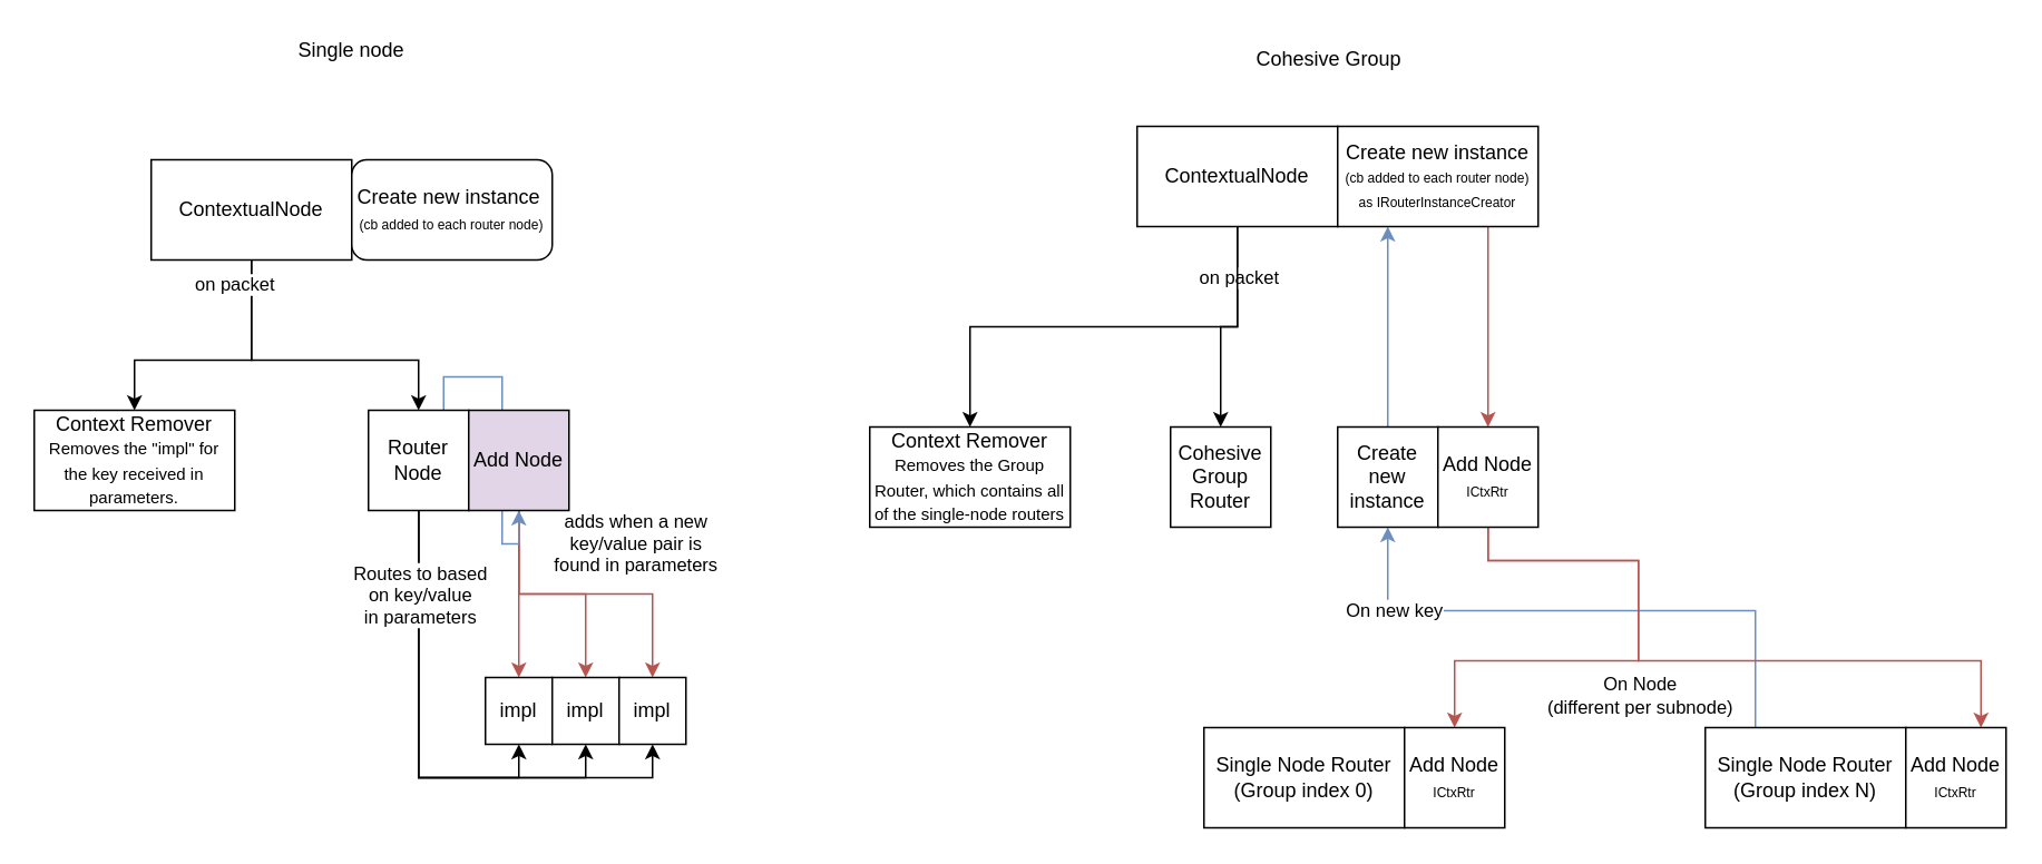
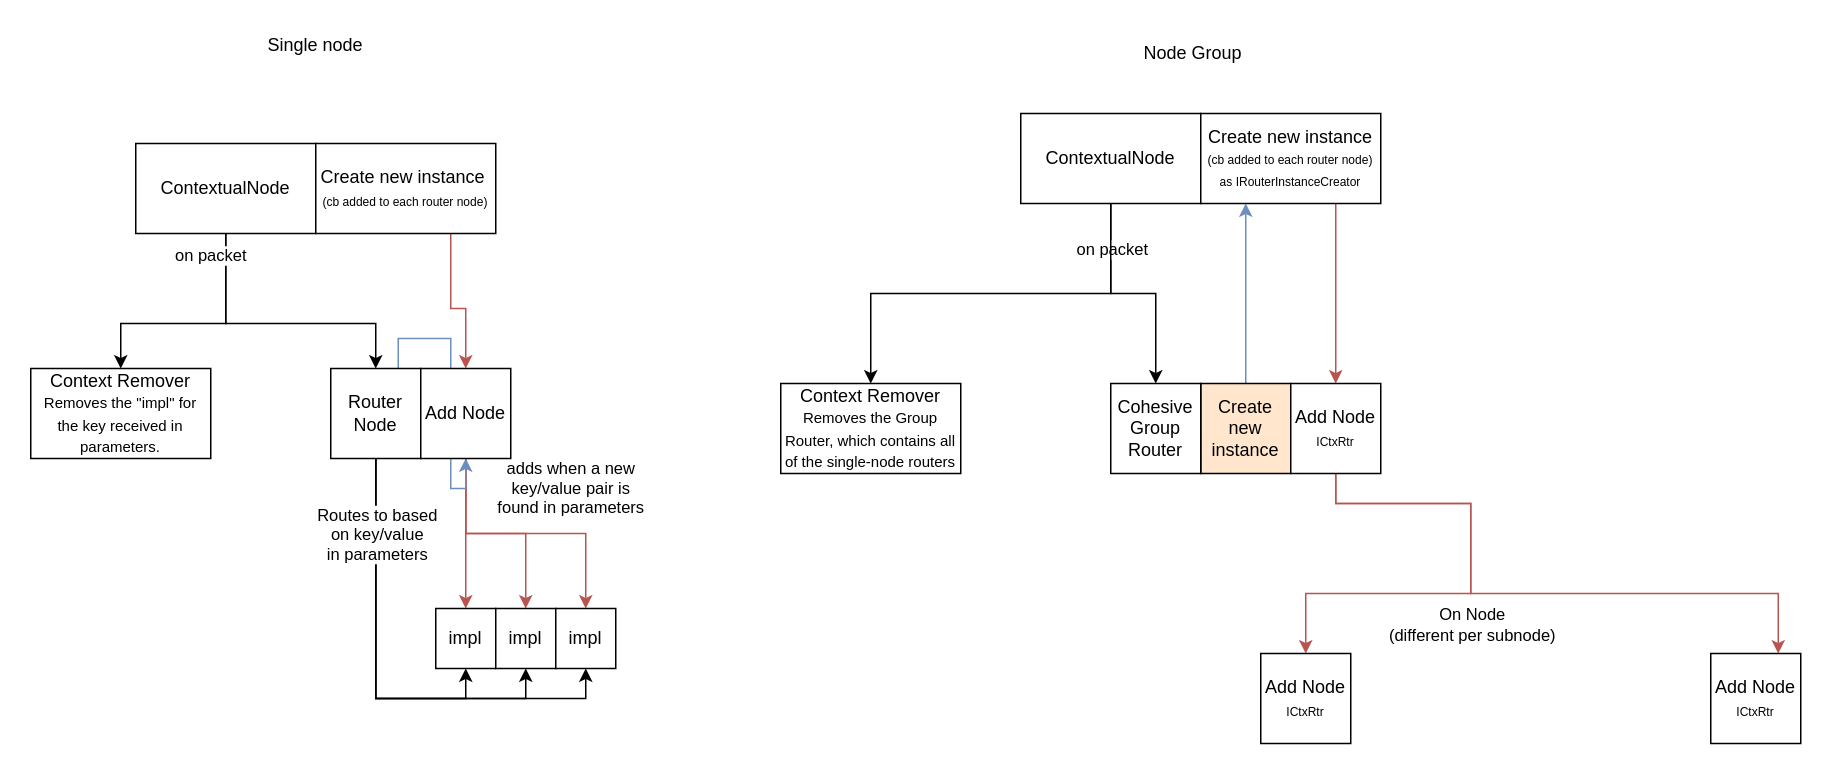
- <mxCell id="41" value="Cohesive Group" style="text;html=1;strokeColor=none;fillColor=none;align=center;verticalAlign=middle;whiteSpace=wrap;rounded=0;" vertex="1" parent="1"><mxGeometry x="730" y="25" width="130" height="20" as="geometry" /></mxCell>
+ <mxCell id="41" value="Node Group" style="text;html=1;strokeColor=none;fillColor=none;align=center;verticalAlign=middle;whiteSpace=wrap;rounded=0;" vertex="1" parent="1"><mxGeometry x="730" y="25" width="130" height="20" as="geometry" /></mxCell>
- <mxCell id="32" value="&lt;font&gt;Create new instance&amp;nbsp;&lt;br&gt;&lt;/font&gt;&lt;font style=&quot;font-size: 8px&quot;&gt;(cb added to each router node)&lt;/font&gt;" style="whiteSpace=wrap;html=1;rounded=1;" parent="1" vertex="1"><mxGeometry x="210" y="95" width="120" height="60" as="geometry" /></mxCell>
+ <mxCell id="32" value="&lt;font&gt;Create new instance&amp;nbsp;&lt;br&gt;&lt;/font&gt;&lt;font style=&quot;font-size: 8px&quot;&gt;(cb added to each router node)&lt;/font&gt;" style="rounded=0;whiteSpace=wrap;html=1;" parent="1" vertex="1"><mxGeometry x="210" y="95" width="120" height="60" as="geometry" /></mxCell>
+ <mxCell id="31" value="" style="edgeStyle=orthogonalEdgeStyle;rounded=0;orthogonalLoop=1;jettySize=auto;html=1;exitX=0.75;exitY=1;exitDx=0;exitDy=0;entryX=0.5;entryY=0;entryDx=0;entryDy=0;fillColor=#f8cecc;strokeColor=#b85450;" parent="1" source="32" target="39" edge="1"><mxGeometry relative="1" as="geometry"><Array as="points"><mxPoint x="300" y="205" /><mxPoint x="310" y="205" /></Array></mxGeometry></mxCell>
- <mxCell id="39" value="Add Node" style="rounded=0;whiteSpace=wrap;html=1;fillColor=#e1d5e7;" parent="1" vertex="1"><mxGeometry x="280" y="245" width="60" height="60" as="geometry" /></mxCell>
+ <mxCell id="39" value="Add Node" style="rounded=0;whiteSpace=wrap;html=1;" parent="1" vertex="1"><mxGeometry x="280" y="245" width="60" height="60" as="geometry" /></mxCell>
- <mxCell id="33" value="Cohesive Group Router" style="rounded=0;whiteSpace=wrap;html=1;" parent="1" vertex="1"><mxGeometry x="700" y="255" width="60" height="60" as="geometry" /></mxCell>
+ <mxCell id="33" value="Cohesive Group Router" style="rounded=0;whiteSpace=wrap;html=1;" parent="1" vertex="1"><mxGeometry x="740" y="255" width="60" height="60" as="geometry" /></mxCell>
- <mxCell id="27" value="Create new instance" style="rounded=0;whiteSpace=wrap;html=1;" parent="1" vertex="1"><mxGeometry x="800" y="255" width="60" height="60" as="geometry" /></mxCell>
+ <mxCell id="27" value="Create new instance" style="rounded=0;whiteSpace=wrap;html=1;fillColor=#ffe6cc;" parent="1" vertex="1"><mxGeometry x="800" y="255" width="60" height="60" as="geometry" /></mxCell>
- <mxCell id="23" value="On new key" style="edgeStyle=orthogonalEdgeStyle;rounded=0;orthogonalLoop=1;jettySize=auto;html=1;exitX=0.25;exitY=0;exitDx=0;exitDy=0;fillColor=#dae8fc;strokeColor=#6c8ebf;entryX=0.5;entryY=1;entryDx=0;entryDy=0;" parent="1" source="24" target="27" edge="1"><mxGeometry x="0.68" relative="1" as="geometry"><Array as="points"><mxPoint x="1050" y="365" /><mxPoint x="830" y="365" /></Array><mxPoint as="offset" /></mxGeometry></mxCell>
- <mxCell id="22" value="Single Node Router&lt;br&gt;(Group index 0)" style="rounded=0;whiteSpace=wrap;html=1;" parent="1" vertex="1"><mxGeometry x="720" y="435" width="120" height="60" as="geometry" /></mxCell>
- <mxCell id="24" value="Single Node Router (Group index N)" style="rounded=0;whiteSpace=wrap;html=1;" parent="1" vertex="1"><mxGeometry x="1020" y="435" width="120" height="60" as="geometry" /></mxCell>
